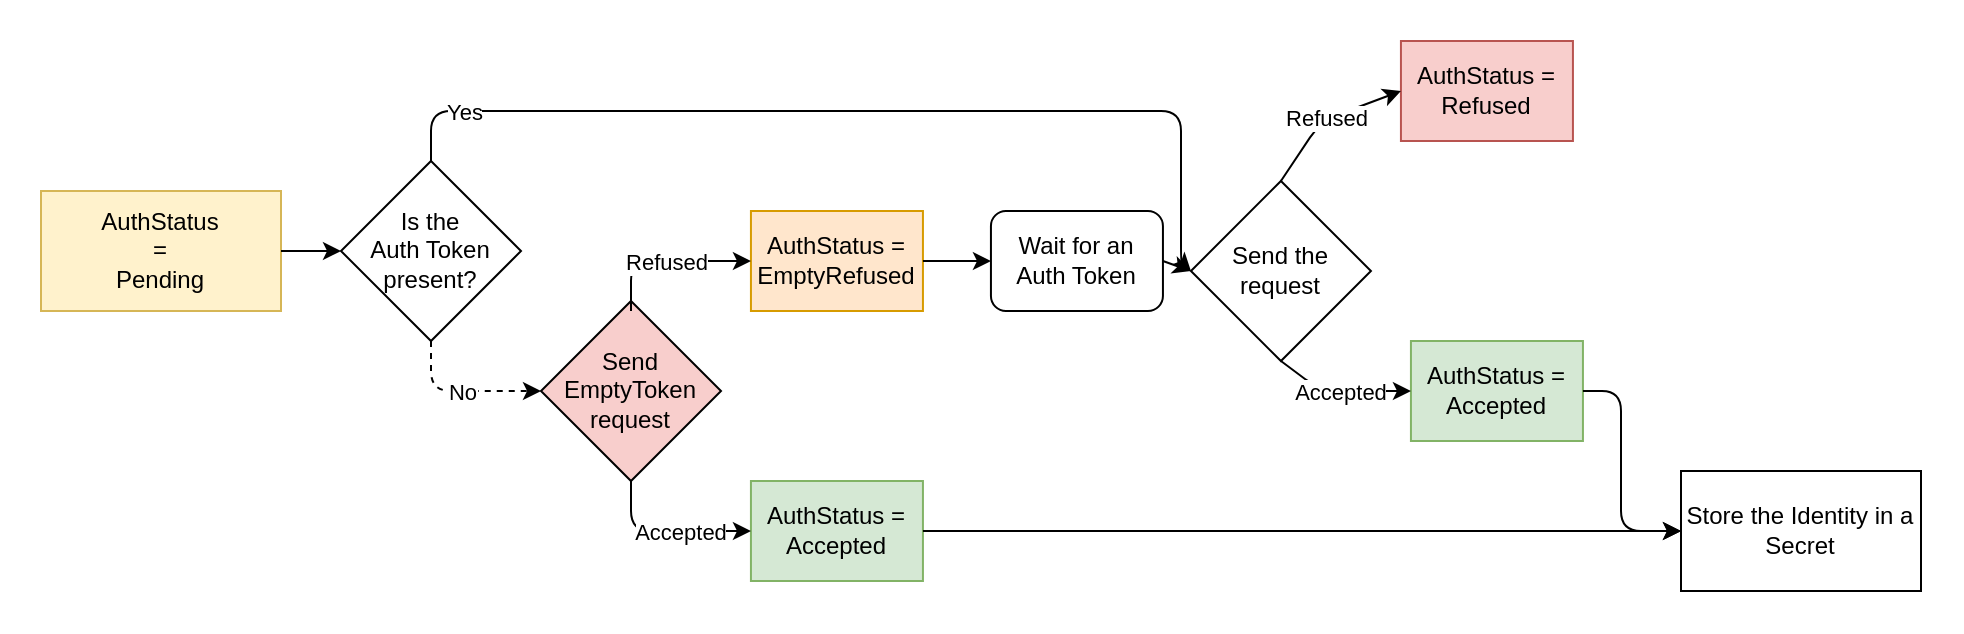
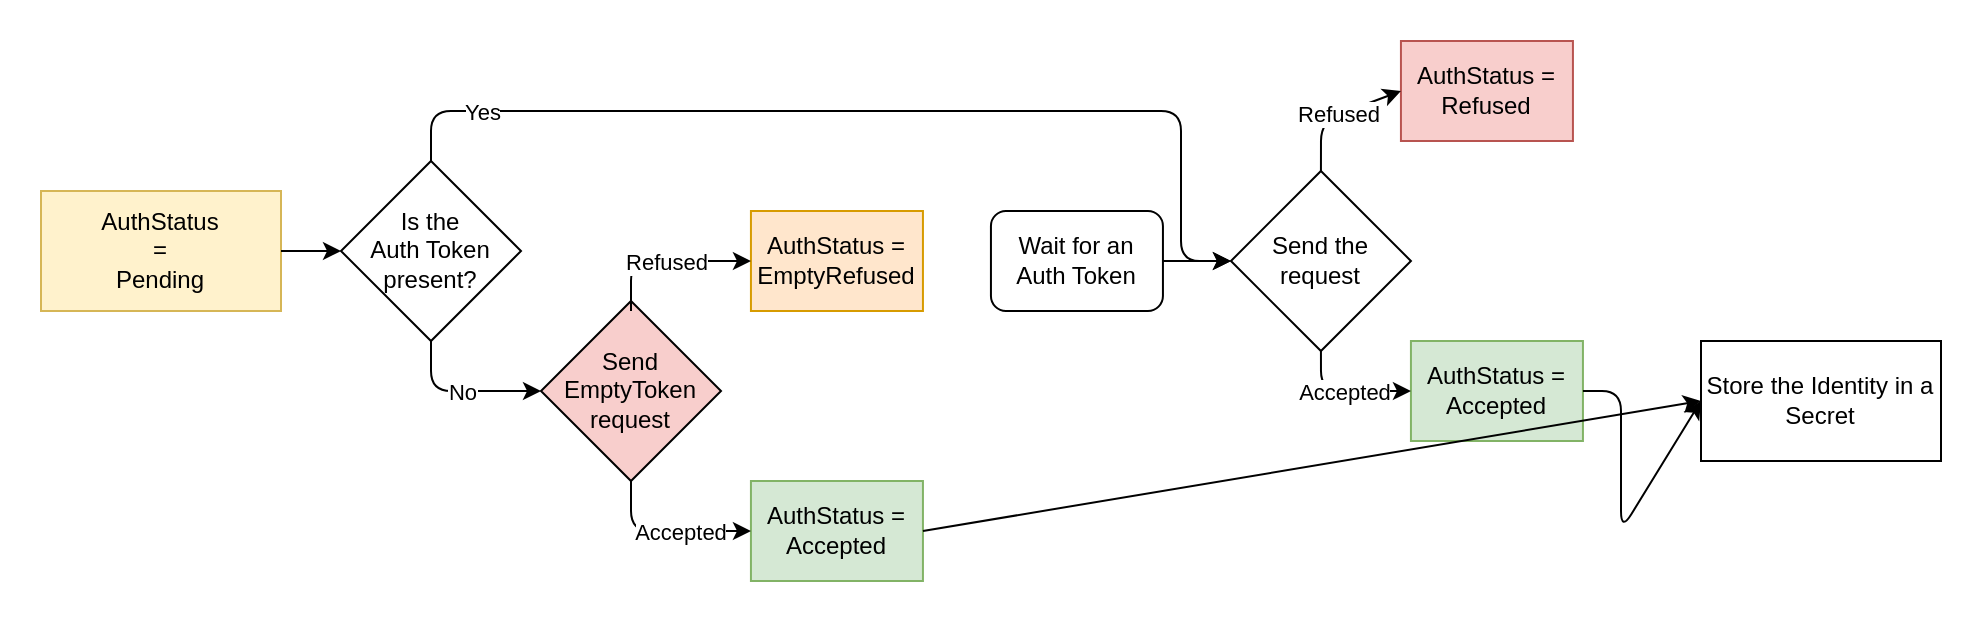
- <mxCell id="11" value="" style="endArrow=classic;html=1;exitX=1;exitY=0.5;exitDx=0;exitDy=0;entryX=0;entryY=0.5;entryDx=0;entryDy=0;" parent="1" source="5" target="10" edge="1"><mxGeometry width="50" height="50" relative="1" as="geometry"><mxPoint x="484.97" y="210" as="sourcePoint" /><mxPoint x="534.97" y="160" as="targetPoint" /></mxGeometry></mxCell>
- <mxCell id="12" value="Send the request" style="rhombus;whiteSpace=wrap;html=1;" parent="1" vertex="1"><mxGeometry x="594.97" y="90" width="90" height="90" as="geometry" /></mxCell>
+ <mxCell id="12" value="Send the request" style="rhombus;whiteSpace=wrap;html=1;" parent="1" vertex="1"><mxGeometry x="614.97" y="85" width="90" height="90" as="geometry" /></mxCell>
- <mxCell id="27" value="" style="endArrow=classic;html=1;exitX=0.5;exitY=1;exitDx=0;exitDy=0;entryX=0;entryY=0.5;entryDx=0;entryDy=0;dashed=1;" parent="1" source="23" target="3" edge="1"><mxGeometry relative="1" as="geometry"><mxPoint x="335" y="170" as="sourcePoint" /><mxPoint x="170" y="285" as="targetPoint" /><Array as="points"><mxPoint x="215" y="195" /></Array></mxGeometry></mxCell>
+ <mxCell id="27" value="" style="endArrow=classic;html=1;exitX=0.5;exitY=1;exitDx=0;exitDy=0;entryX=0;entryY=0.5;entryDx=0;entryDy=0;" parent="1" source="23" target="3" edge="1"><mxGeometry relative="1" as="geometry"><mxPoint x="335" y="170" as="sourcePoint" /><mxPoint x="170" y="285" as="targetPoint" /><Array as="points"><mxPoint x="215" y="195" /></Array></mxGeometry></mxCell>
- <mxCell id="20" value="Store the Identity in a Secret" style="whiteSpace=wrap;html=1;" parent="1" vertex="1"><mxGeometry x="840" y="235" width="120" height="60" as="geometry" /></mxCell>
+ <mxCell id="20" value="Store the Identity in a Secret" style="whiteSpace=wrap;html=1;" parent="1" vertex="1"><mxGeometry x="850" y="170" width="120" height="60" as="geometry" /></mxCell>
